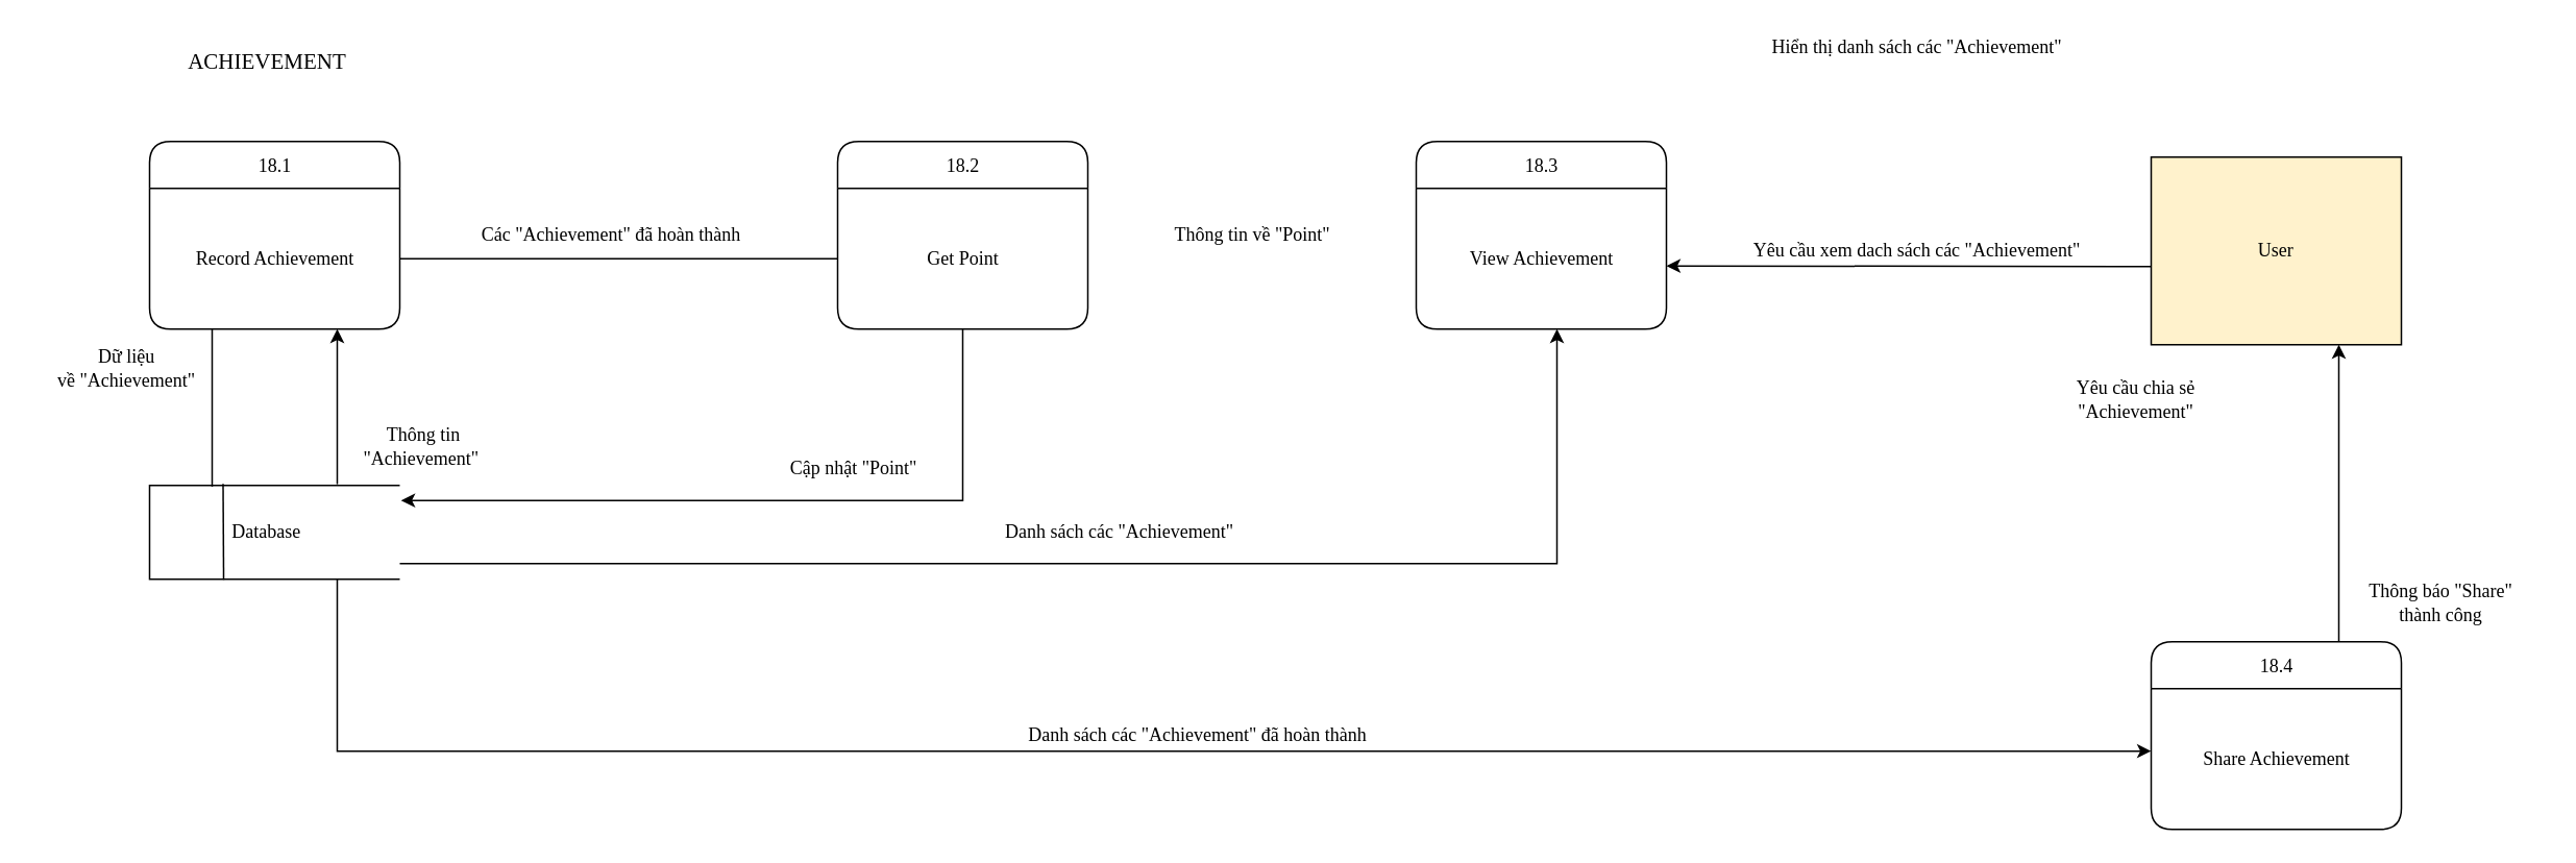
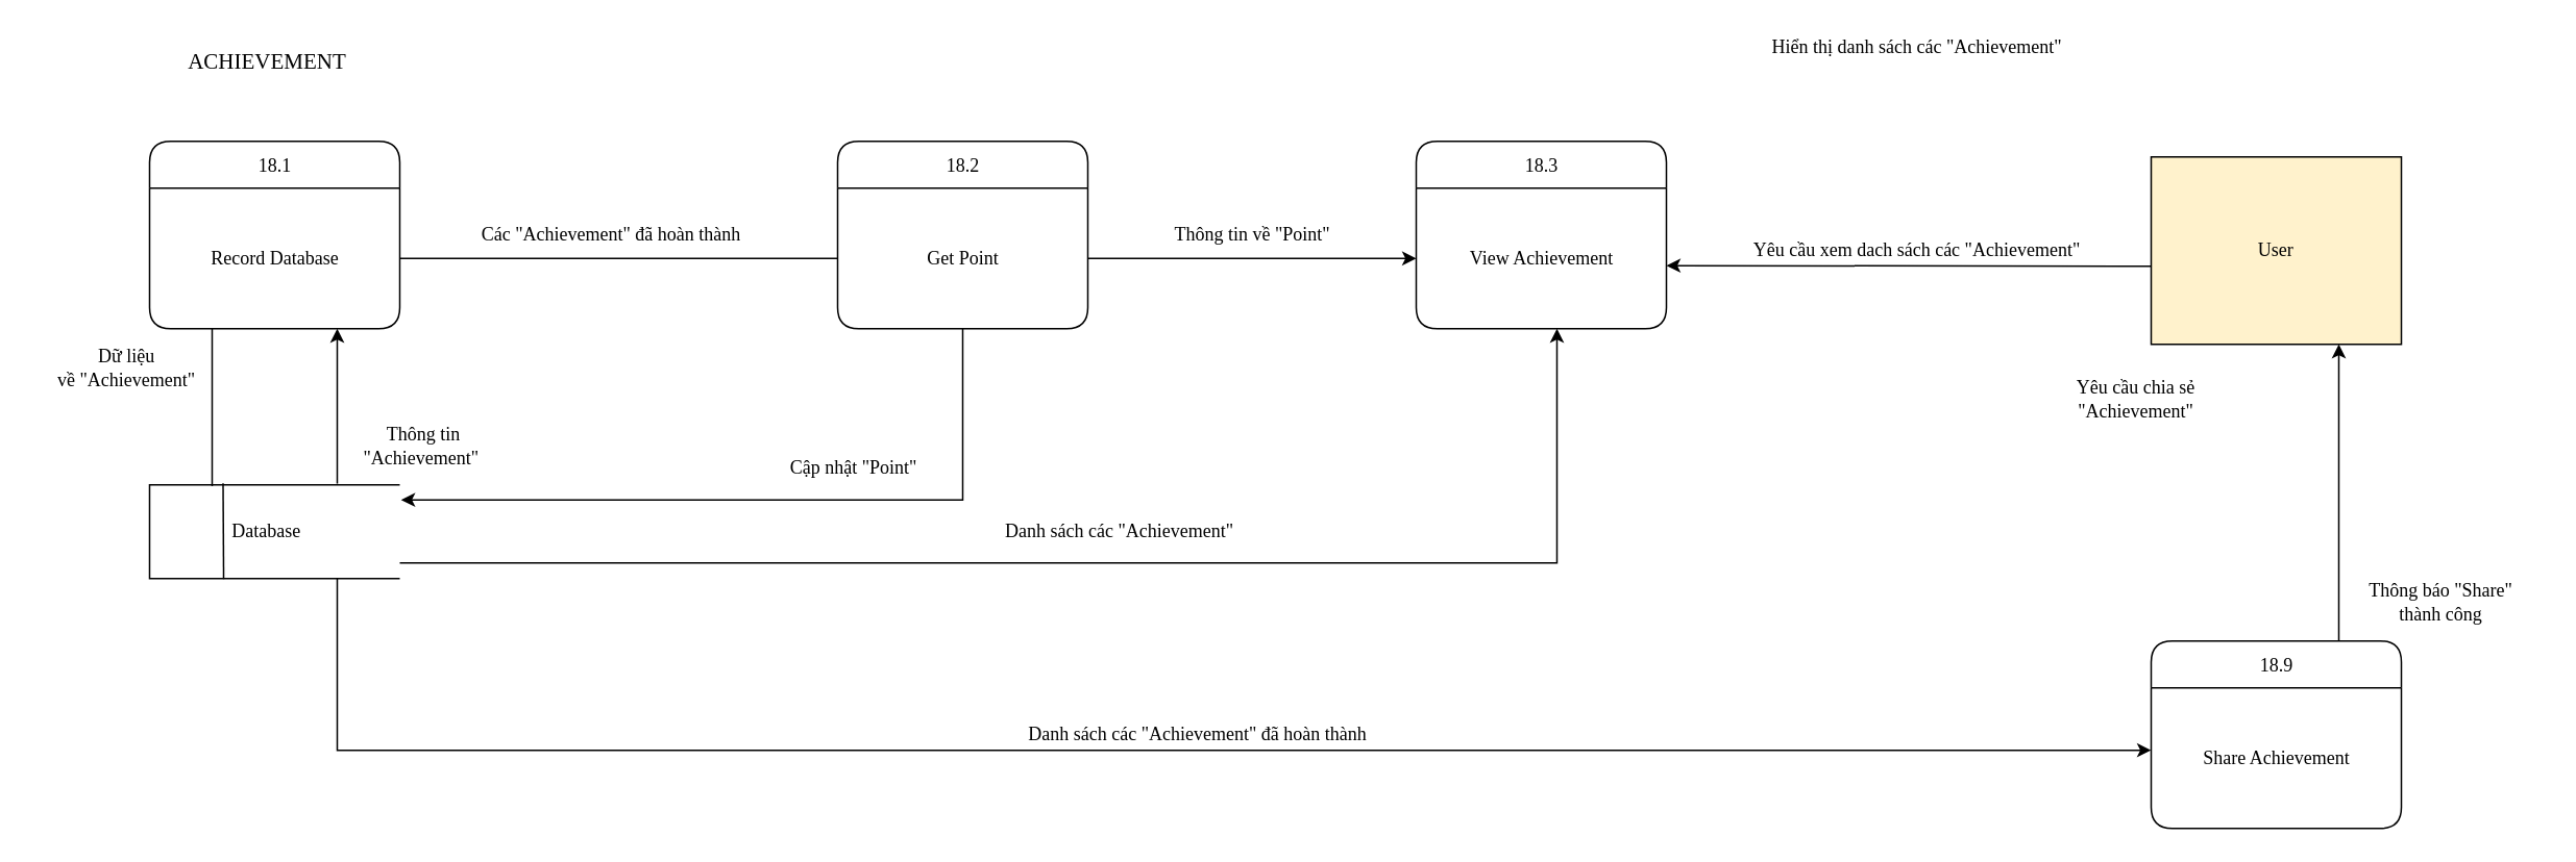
- <mxCell id="30" value="&lt;font face=&quot;Verdana&quot;&gt;Record Achievement&lt;/font&gt;" style="text;html=1;align=center;verticalAlign=middle;resizable=0;points=[];autosize=1;" parent="29" vertex="1"><mxGeometry y="30" width="160" height="90" as="geometry" /></mxCell>
+ <mxCell id="30" value="&lt;font face=&quot;Verdana&quot;&gt;Record Database&lt;/font&gt;" style="text;html=1;align=center;verticalAlign=middle;resizable=0;points=[];autosize=1;" parent="29" vertex="1"><mxGeometry y="30" width="160" height="90" as="geometry" /></mxCell>
+ <mxCell id="14" style="edgeStyle=orthogonalEdgeStyle;rounded=0;orthogonalLoop=1;jettySize=auto;html=1;" parent="1" source="32" target="28" edge="1"><mxGeometry relative="1" as="geometry" /></mxCell>
- <mxCell id="33" value="&lt;font face=&quot;Verdana&quot; style=&quot;font-size: 12px&quot;&gt;18.4&lt;/font&gt;" style="swimlane;childLayout=stackLayout;horizontal=1;startSize=30;horizontalStack=0;rounded=1;fontSize=14;fontStyle=0;strokeWidth=1;resizeParent=0;resizeLast=1;shadow=0;dashed=0;align=center;html=1;" parent="1" vertex="1"><mxGeometry x="1375" y="410" width="160" height="120" as="geometry"><mxRectangle x="182" y="100" width="50" height="30" as="alternateBounds" /></mxGeometry></mxCell>
+ <mxCell id="33" value="&lt;font face=&quot;Verdana&quot; style=&quot;font-size: 12px&quot;&gt;18.9&lt;/font&gt;" style="swimlane;childLayout=stackLayout;horizontal=1;startSize=30;horizontalStack=0;rounded=1;fontSize=14;fontStyle=0;strokeWidth=1;resizeParent=0;resizeLast=1;shadow=0;dashed=0;align=center;html=1;" parent="1" vertex="1"><mxGeometry x="1375" y="410" width="160" height="120" as="geometry"><mxRectangle x="182" y="100" width="50" height="30" as="alternateBounds" /></mxGeometry></mxCell>
